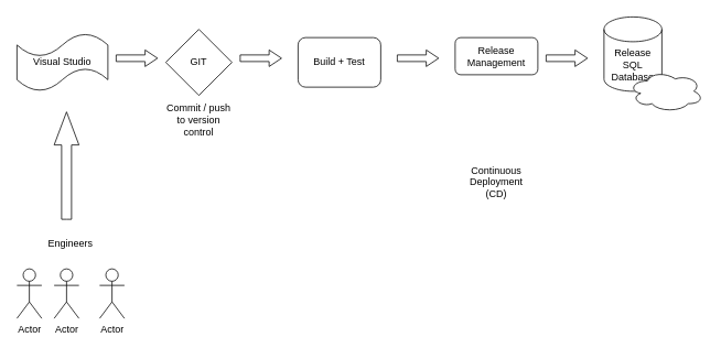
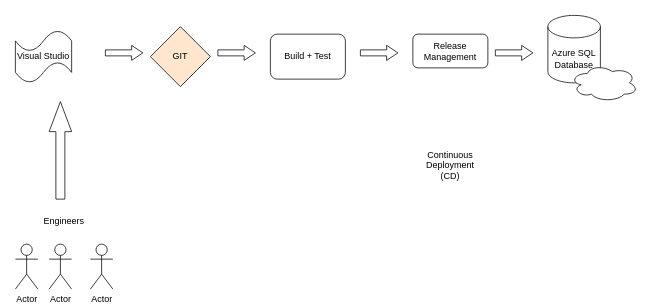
- <mxCell id="7" value="Visual Studio" style="shape=tape;whiteSpace=wrap;html=1;" vertex="1" parent="1"><mxGeometry x="20" y="40" width="110" height="70" as="geometry" /></mxCell>
+ <mxCell id="7" value="Visual Studio" style="shape=tape;whiteSpace=wrap;html=1;" vertex="1" parent="1"><mxGeometry x="20" y="40" width="75" height="70" as="geometry" /></mxCell>
- <mxCell id="8" value="GIT" style="rhombus;whiteSpace=wrap;html=1;" vertex="1" parent="1"><mxGeometry x="200" y="35" width="80" height="80" as="geometry" /></mxCell>
+ <mxCell id="8" value="GIT" style="rhombus;whiteSpace=wrap;html=1;fillColor=#ffe6cc;" vertex="1" parent="1"><mxGeometry x="200" y="35" width="80" height="80" as="geometry" /></mxCell>
- <mxCell id="11" value="Release SQL Database" style="shape=cylinder3;whiteSpace=wrap;html=1;boundedLbl=1;backgroundOutline=1;size=15;" vertex="1" parent="1"><mxGeometry x="730" y="20" width="70" height="90" as="geometry" /></mxCell>
+ <mxCell id="11" value="Azure SQL Database" style="shape=cylinder3;whiteSpace=wrap;html=1;boundedLbl=1;backgroundOutline=1;size=15;" vertex="1" parent="1"><mxGeometry x="730" y="20" width="70" height="90" as="geometry" /></mxCell>
- <mxCell id="18" value="Commit / push to version control" style="text;html=1;strokeColor=none;fillColor=none;align=center;verticalAlign=middle;whiteSpace=wrap;rounded=0;" vertex="1" parent="1"><mxGeometry x="200" y="135" width="80" height="20" as="geometry" /></mxCell>
